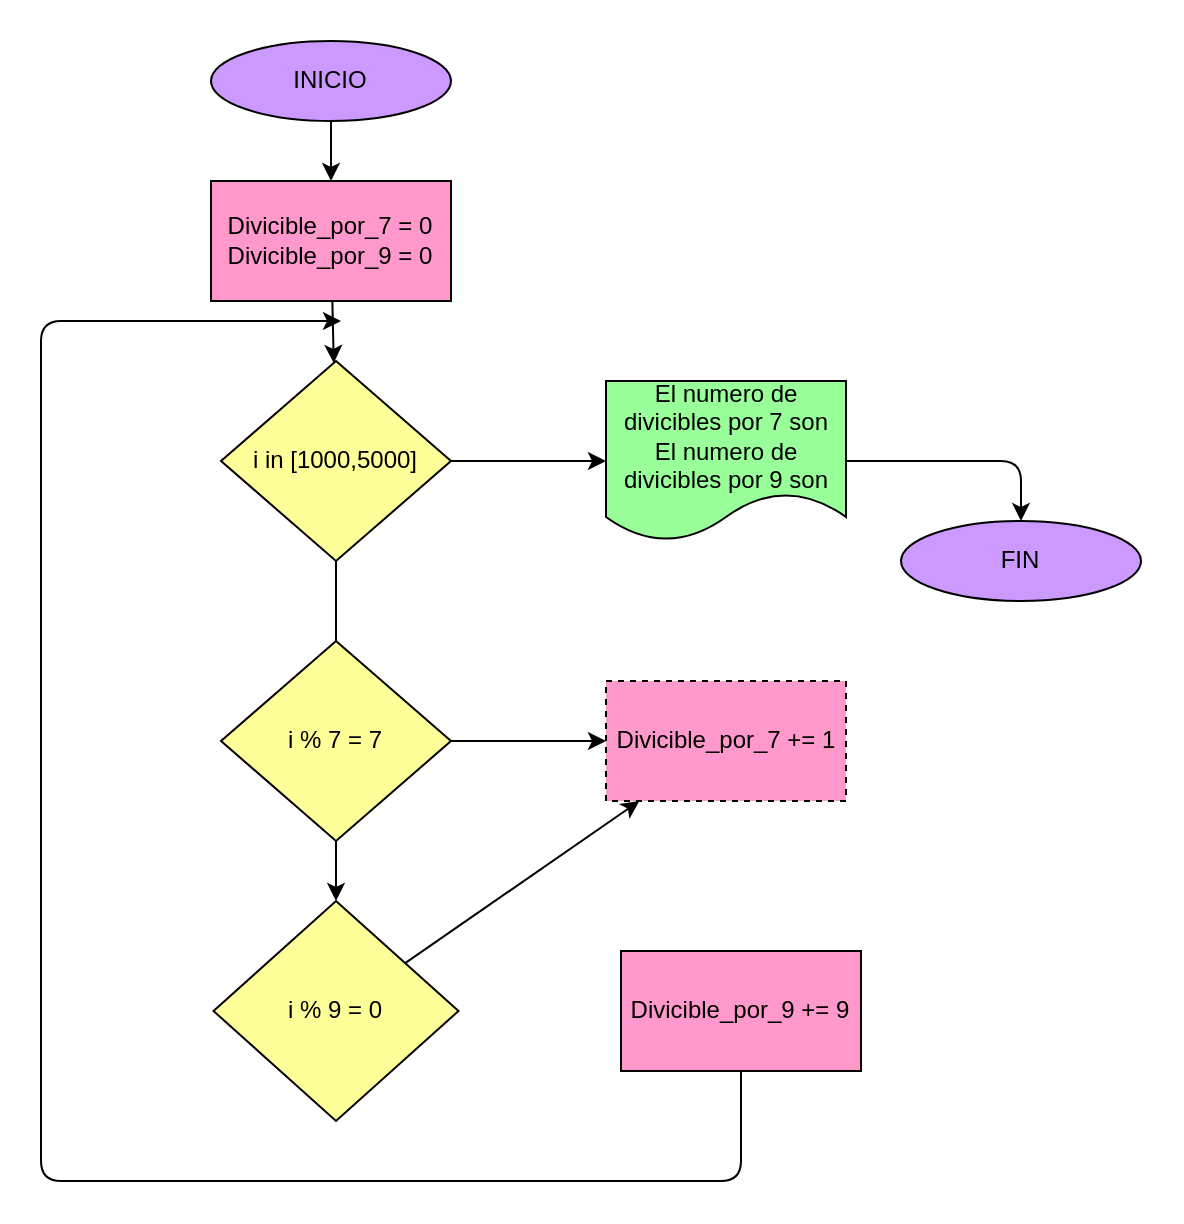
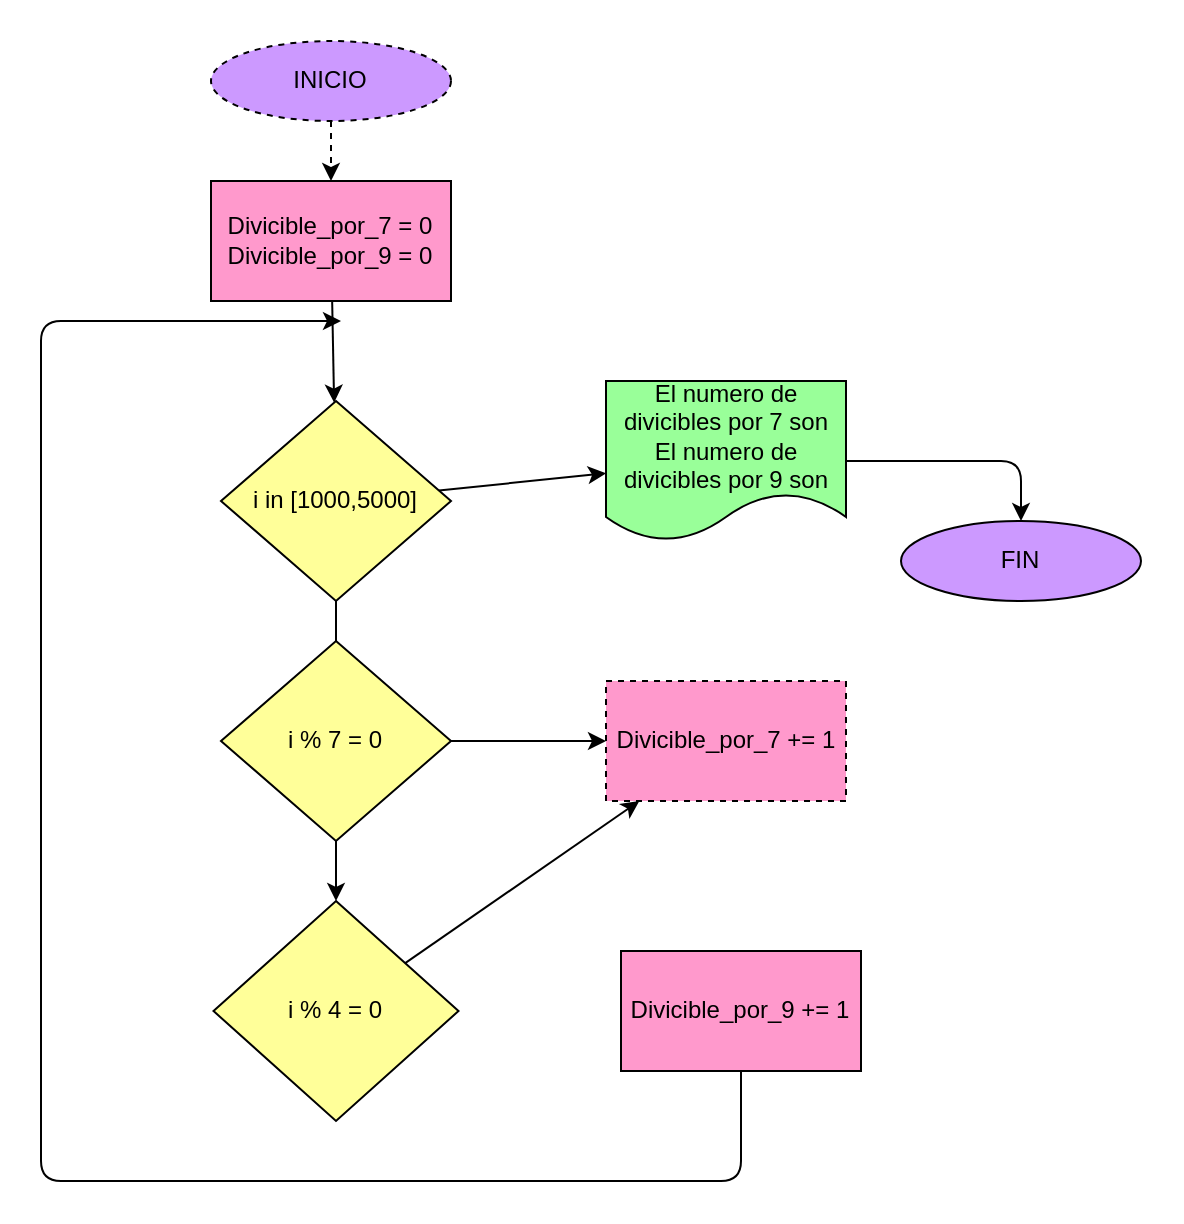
- <mxCell id="3" value="INICIO" style="ellipse;whiteSpace=wrap;html=1;fillColor=#CC99FF;" parent="1" vertex="1"><mxGeometry x="105" width="120" height="40" as="geometry" y="20" /></mxCell>
+ <mxCell id="3" value="INICIO" style="ellipse;whiteSpace=wrap;html=1;fillColor=#CC99FF;dashed=1;" parent="1" vertex="1"><mxGeometry x="105" width="120" height="40" as="geometry" y="20" /></mxCell>
- <mxCell id="2" value="" style="edgeStyle=none;html=1;" parent="1" source="3" target="5" edge="1"><mxGeometry relative="1" as="geometry" /></mxCell>
+ <mxCell id="2" value="" style="edgeStyle=none;html=1;dashed=1;" parent="1" source="3" target="5" edge="1"><mxGeometry relative="1" as="geometry" /></mxCell>
- <mxCell id="8" value="i in [1000,5000]" style="rhombus;whiteSpace=wrap;html=1;fillColor=#FFFF99;" parent="1" vertex="1"><mxGeometry x="110" y="180" width="115" height="100" as="geometry" /></mxCell>
+ <mxCell id="8" value="i in [1000,5000]" style="rhombus;whiteSpace=wrap;html=1;fillColor=#FFFF99;" parent="1" vertex="1"><mxGeometry x="110" y="200" width="115" height="100" as="geometry" /></mxCell>
- <mxCell id="11" value="i % 7 = 7" style="rhombus;whiteSpace=wrap;html=1;fillColor=#FFFF99;" parent="1" vertex="1"><mxGeometry x="110" y="320" width="115" height="100" as="geometry" /></mxCell>
+ <mxCell id="11" value="i % 7 = 0" style="rhombus;whiteSpace=wrap;html=1;fillColor=#FFFF99;" parent="1" vertex="1"><mxGeometry x="110" y="320" width="115" height="100" as="geometry" /></mxCell>
- <mxCell id="14" value="i % 9 = 0" style="rhombus;whiteSpace=wrap;html=1;fillColor=#FFFF99;" vertex="1" parent="1"><mxGeometry x="106.25" y="450" width="122.5" height="110" as="geometry" /></mxCell>
+ <mxCell id="14" value="i % 4 = 0" style="rhombus;whiteSpace=wrap;html=1;fillColor=#FFFF99;" vertex="1" parent="1"><mxGeometry x="106.25" y="450" width="122.5" height="110" as="geometry" /></mxCell>
- <mxCell id="15" value="Divicible_por_9 += 9" style="whiteSpace=wrap;html=1;fillColor=#FF99CC;" vertex="1" parent="1"><mxGeometry x="310" y="475" width="120" height="60" as="geometry" /></mxCell>
+ <mxCell id="15" value="Divicible_por_9 += 1" style="whiteSpace=wrap;html=1;fillColor=#FF99CC;" vertex="1" parent="1"><mxGeometry x="310" y="475" width="120" height="60" as="geometry" /></mxCell>
